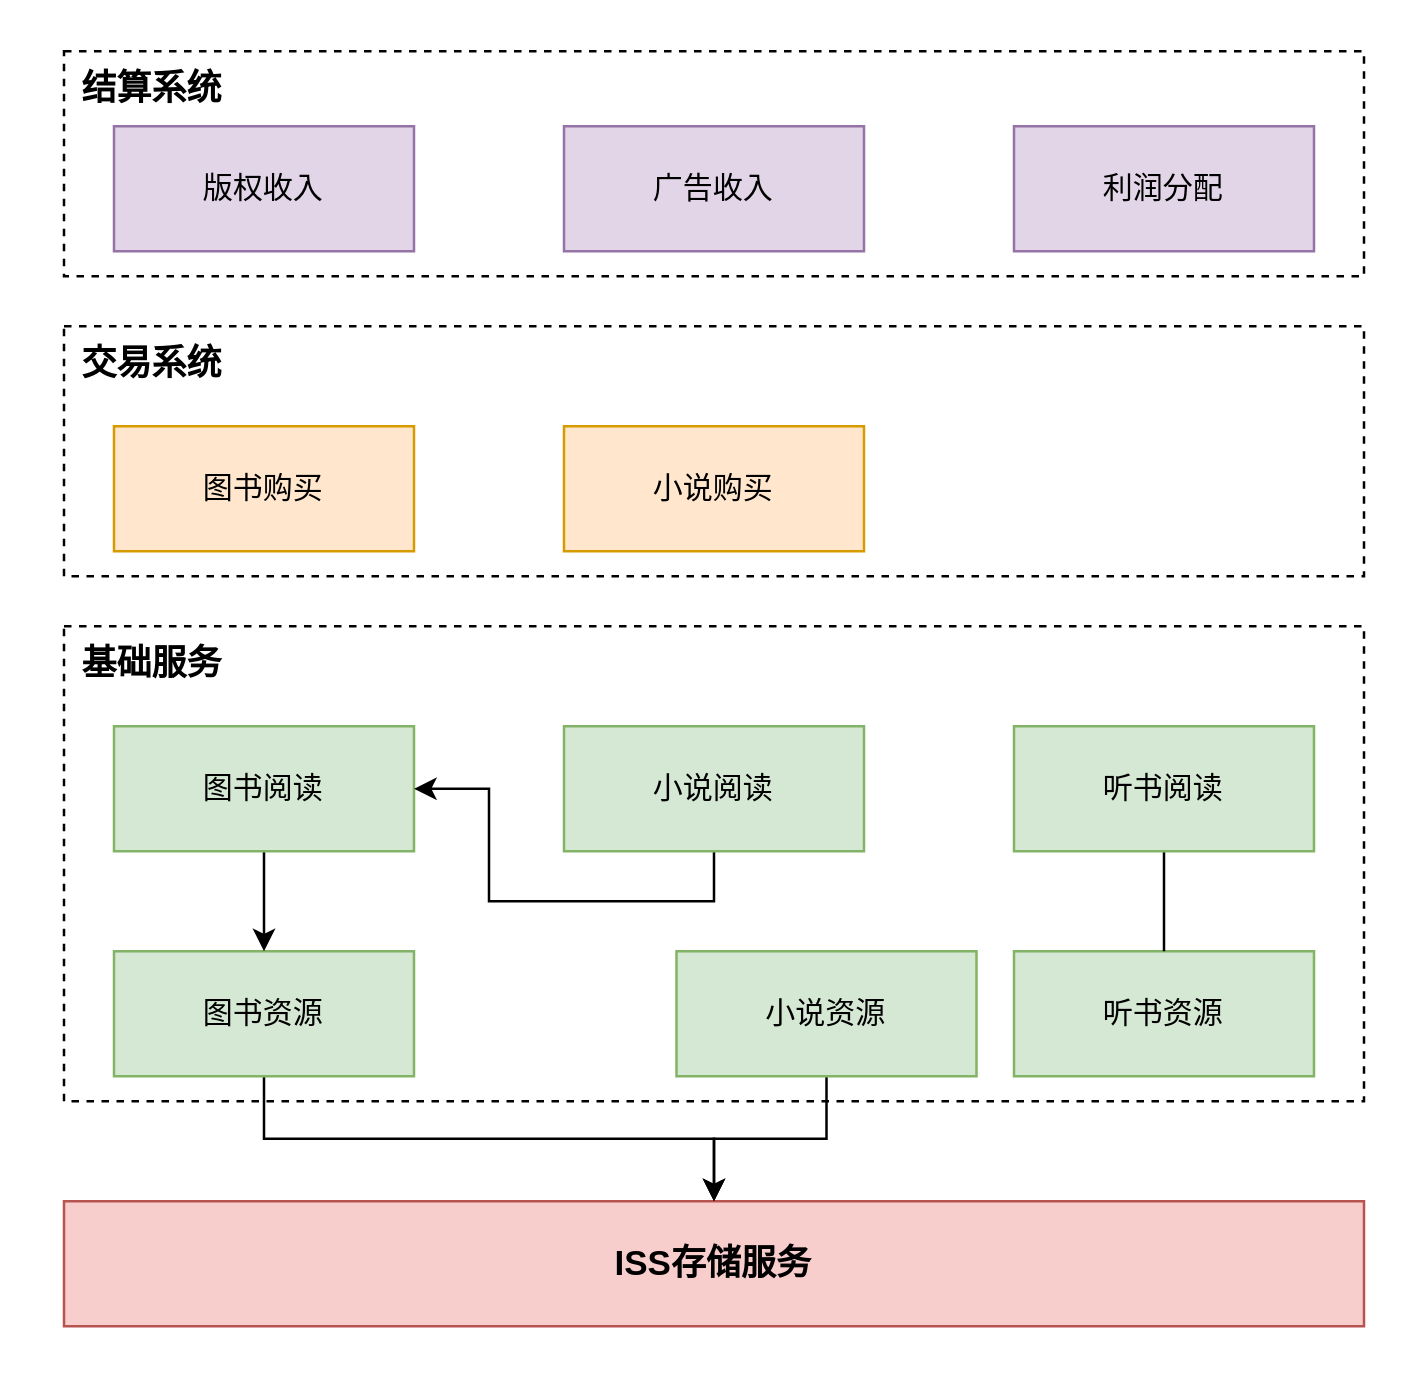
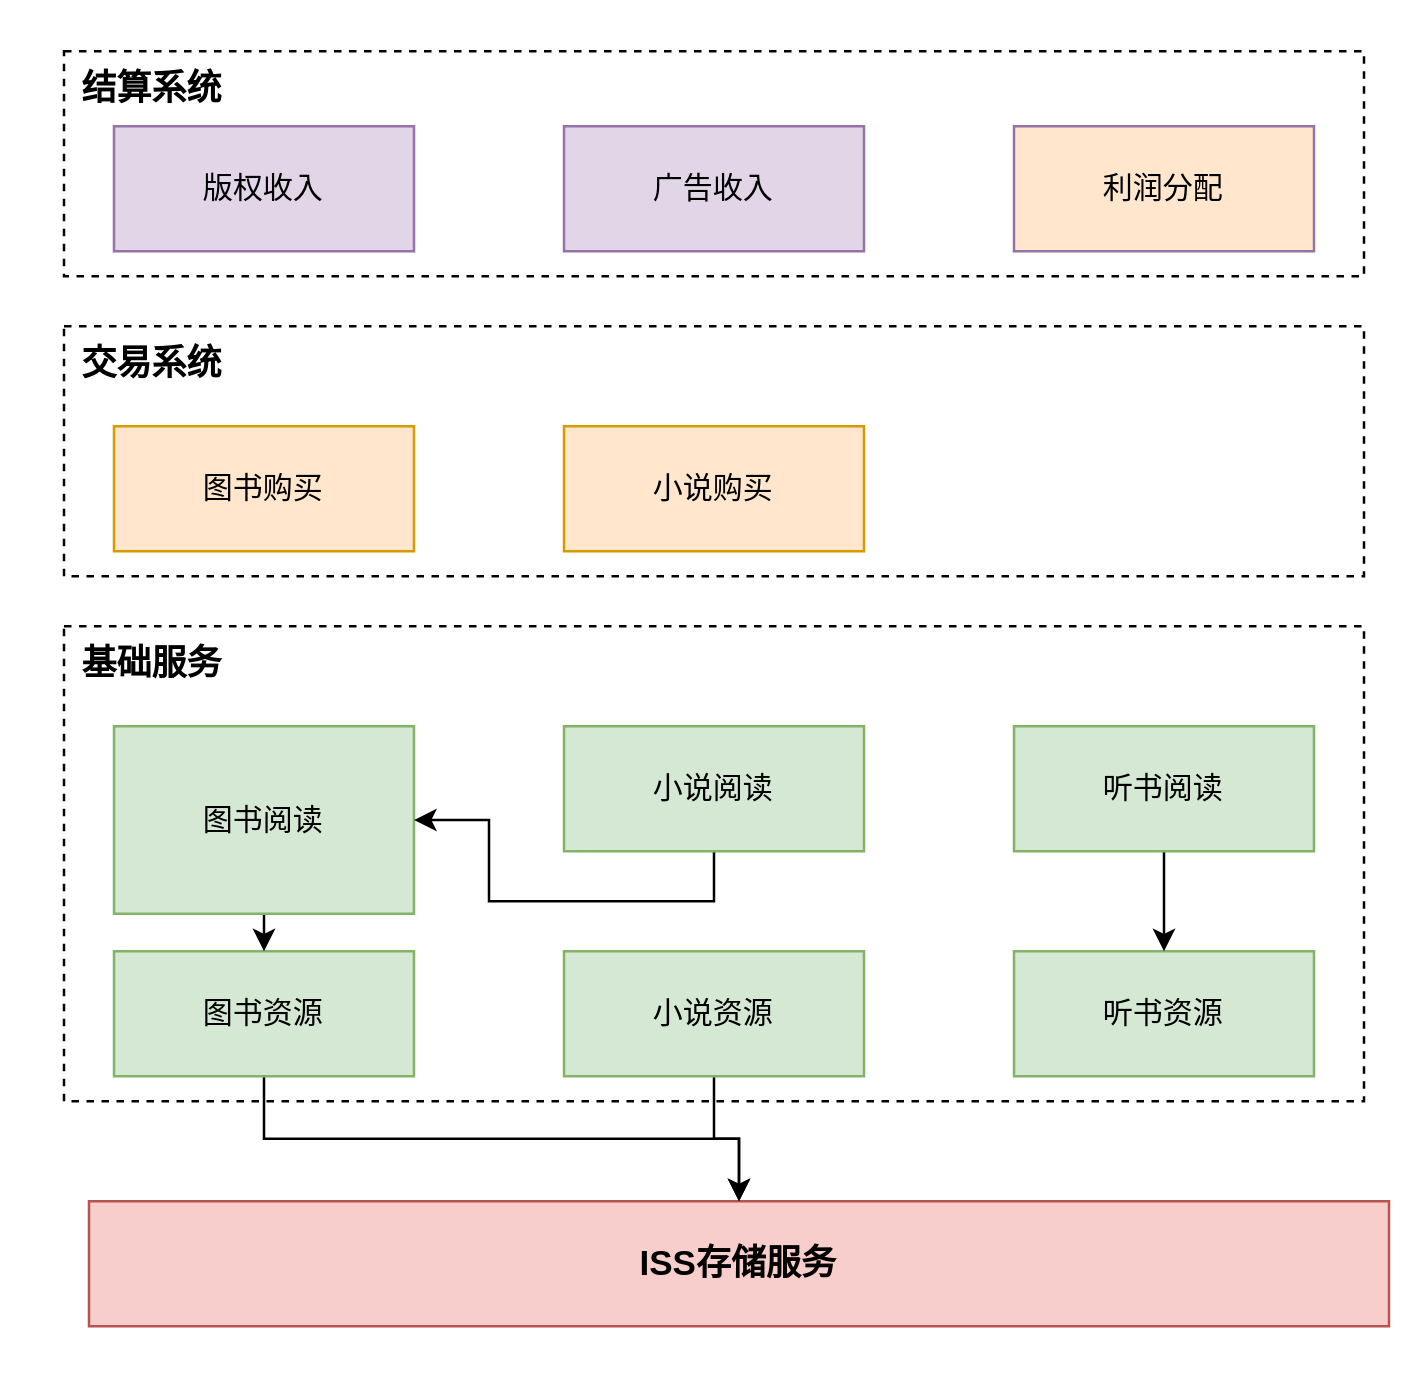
- <mxCell id="18" value="利润分配" style="rounded=0;whiteSpace=wrap;html=1;fillColor=#e1d5e7;strokeColor=#9673a6;" vertex="1" parent="1"><mxGeometry x="405" y="50" width="120" height="50" as="geometry" /></mxCell>
+ <mxCell id="18" value="利润分配" style="rounded=0;whiteSpace=wrap;html=1;fillColor=#ffe6cc;strokeColor=#9673a6;" vertex="1" parent="1"><mxGeometry x="405" y="50" width="120" height="50" as="geometry" /></mxCell>
- <mxCell id="12" value="图书阅读" style="rounded=0;whiteSpace=wrap;html=1;fillColor=#d5e8d4;strokeColor=#82b366;" vertex="1" parent="1"><mxGeometry x="45" y="290" width="120" height="50" as="geometry" /></mxCell>
+ <mxCell id="12" value="图书阅读" style="rounded=0;whiteSpace=wrap;html=1;fillColor=#d5e8d4;strokeColor=#82b366;" vertex="1" parent="1"><mxGeometry x="45" y="290" width="120" height="75" as="geometry" /></mxCell>
- <mxCell id="15" style="edgeStyle=orthogonalEdgeStyle;rounded=0;orthogonalLoop=1;jettySize=auto;html=1;exitX=0.5;exitY=1;exitDx=0;exitDy=0;endArrow=none;" edge="1" parent="1" source="16" target="10"><mxGeometry relative="1" as="geometry" /></mxCell>
+ <mxCell id="15" style="edgeStyle=orthogonalEdgeStyle;rounded=0;orthogonalLoop=1;jettySize=auto;html=1;exitX=0.5;exitY=1;exitDx=0;exitDy=0;" edge="1" parent="1" source="16" target="10"><mxGeometry relative="1" as="geometry" /></mxCell>
- <mxCell id="9" value="小说资源" style="rounded=0;whiteSpace=wrap;html=1;fillColor=#d5e8d4;strokeColor=#82b366;" vertex="1" parent="1"><mxGeometry x="270" y="380" width="120" height="50" as="geometry" /></mxCell>
+ <mxCell id="9" value="小说资源" style="rounded=0;whiteSpace=wrap;html=1;fillColor=#d5e8d4;strokeColor=#82b366;" vertex="1" parent="1"><mxGeometry x="225" y="380" width="120" height="50" as="geometry" /></mxCell>
- <mxCell id="5" value="&lt;font style=&quot;font-size: 14px;&quot;&gt;&lt;b&gt;ISS存储服务&lt;/b&gt;&lt;/font&gt;" style="rounded=0;whiteSpace=wrap;html=1;fillColor=#f8cecc;strokeColor=#b85450;" vertex="1" parent="1"><mxGeometry x="25" y="480" width="520" height="50" as="geometry" /></mxCell>
+ <mxCell id="5" value="&lt;font style=&quot;font-size: 14px;&quot;&gt;&lt;b&gt;ISS存储服务&lt;/b&gt;&lt;/font&gt;" style="rounded=0;whiteSpace=wrap;html=1;fillColor=#f8cecc;strokeColor=#b85450;" vertex="1" parent="1"><mxGeometry x="35" y="480" width="520" height="50" as="geometry" /></mxCell>
